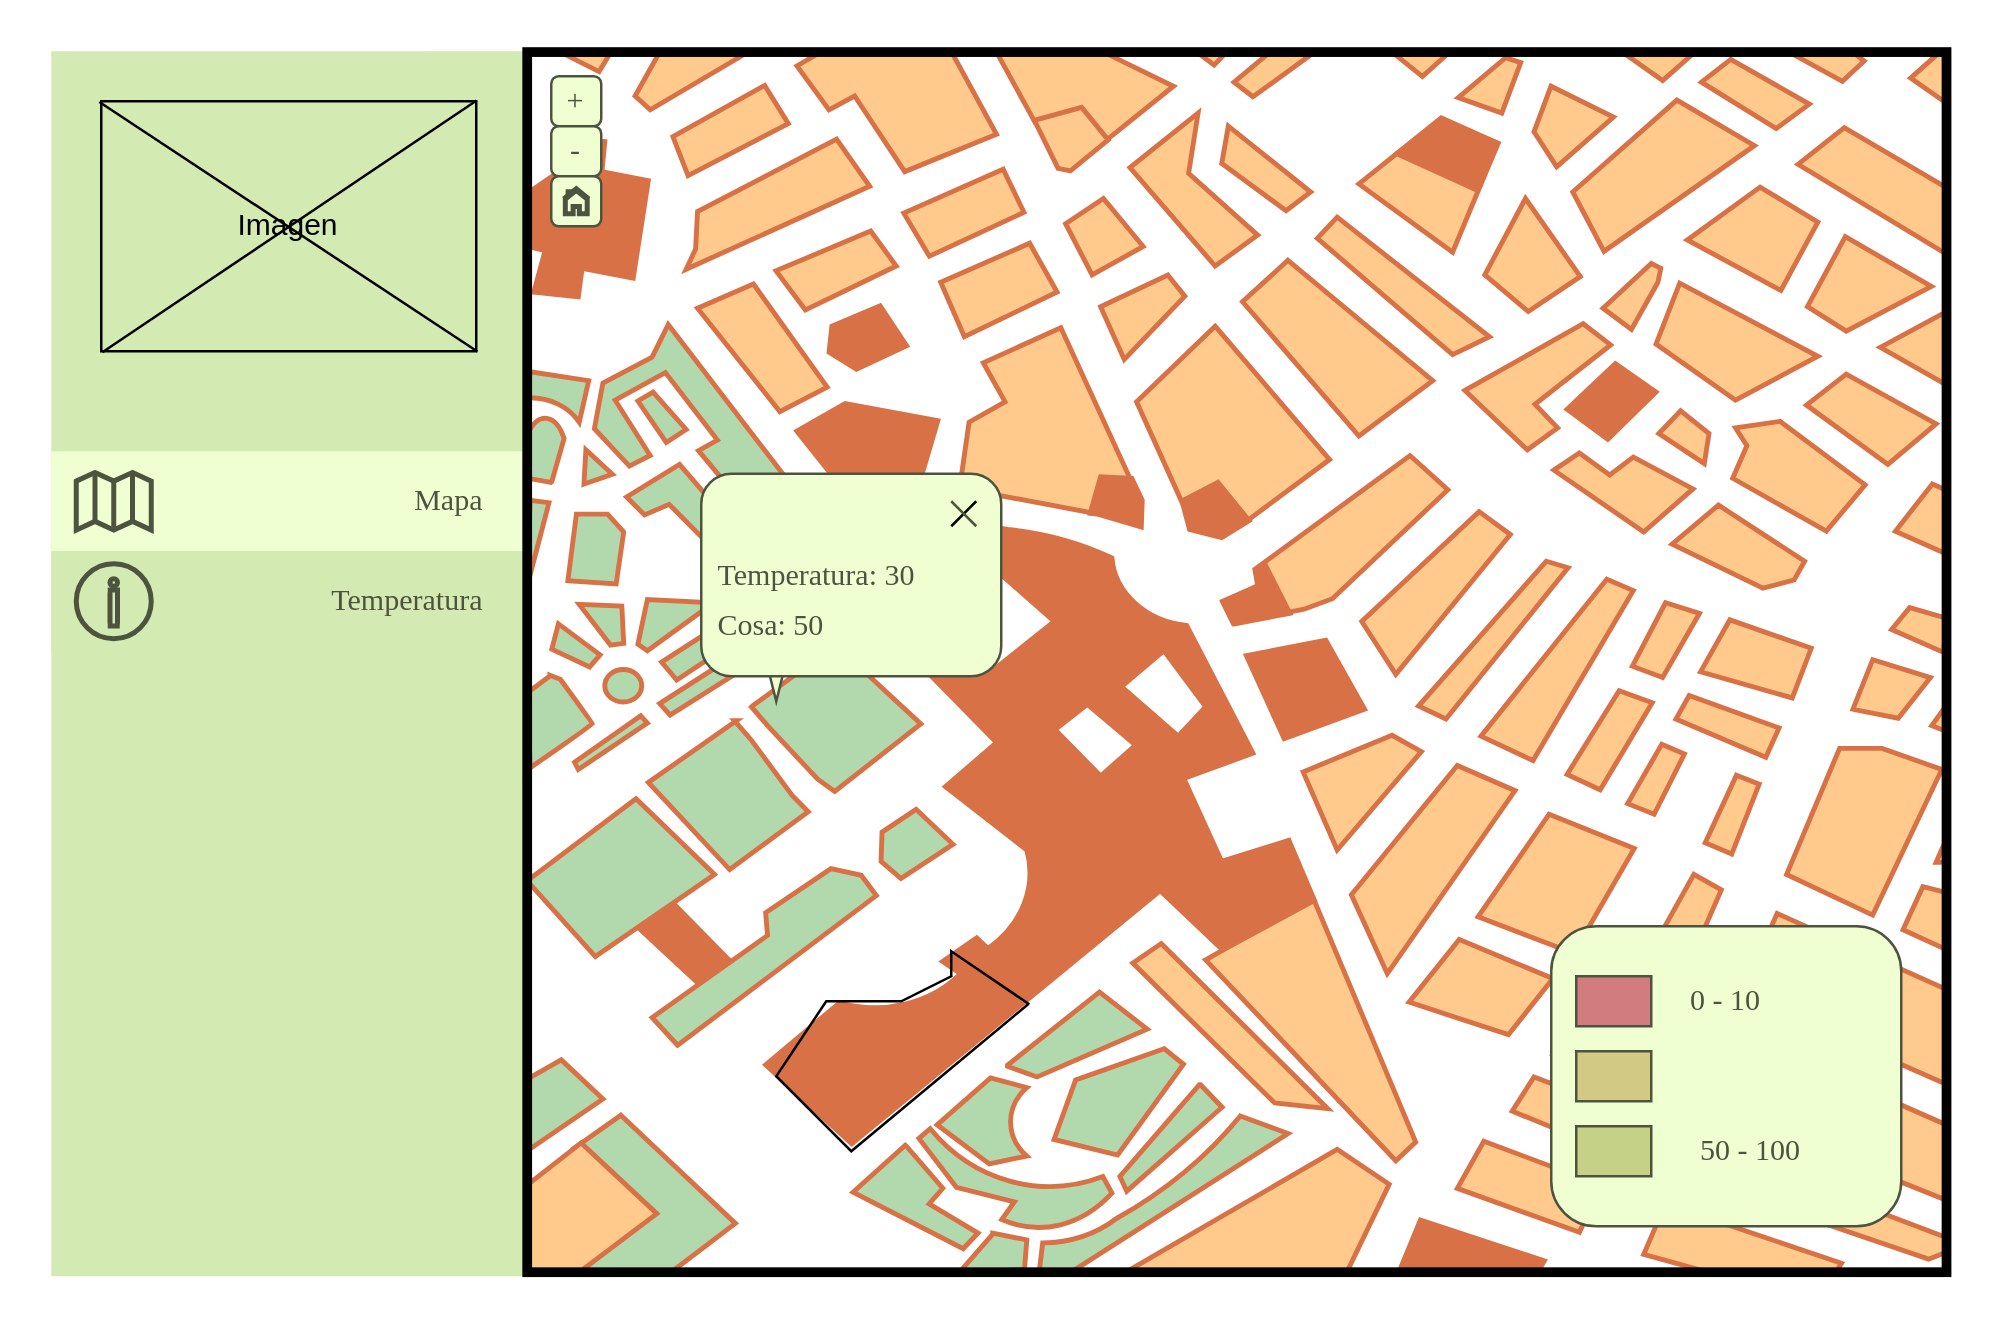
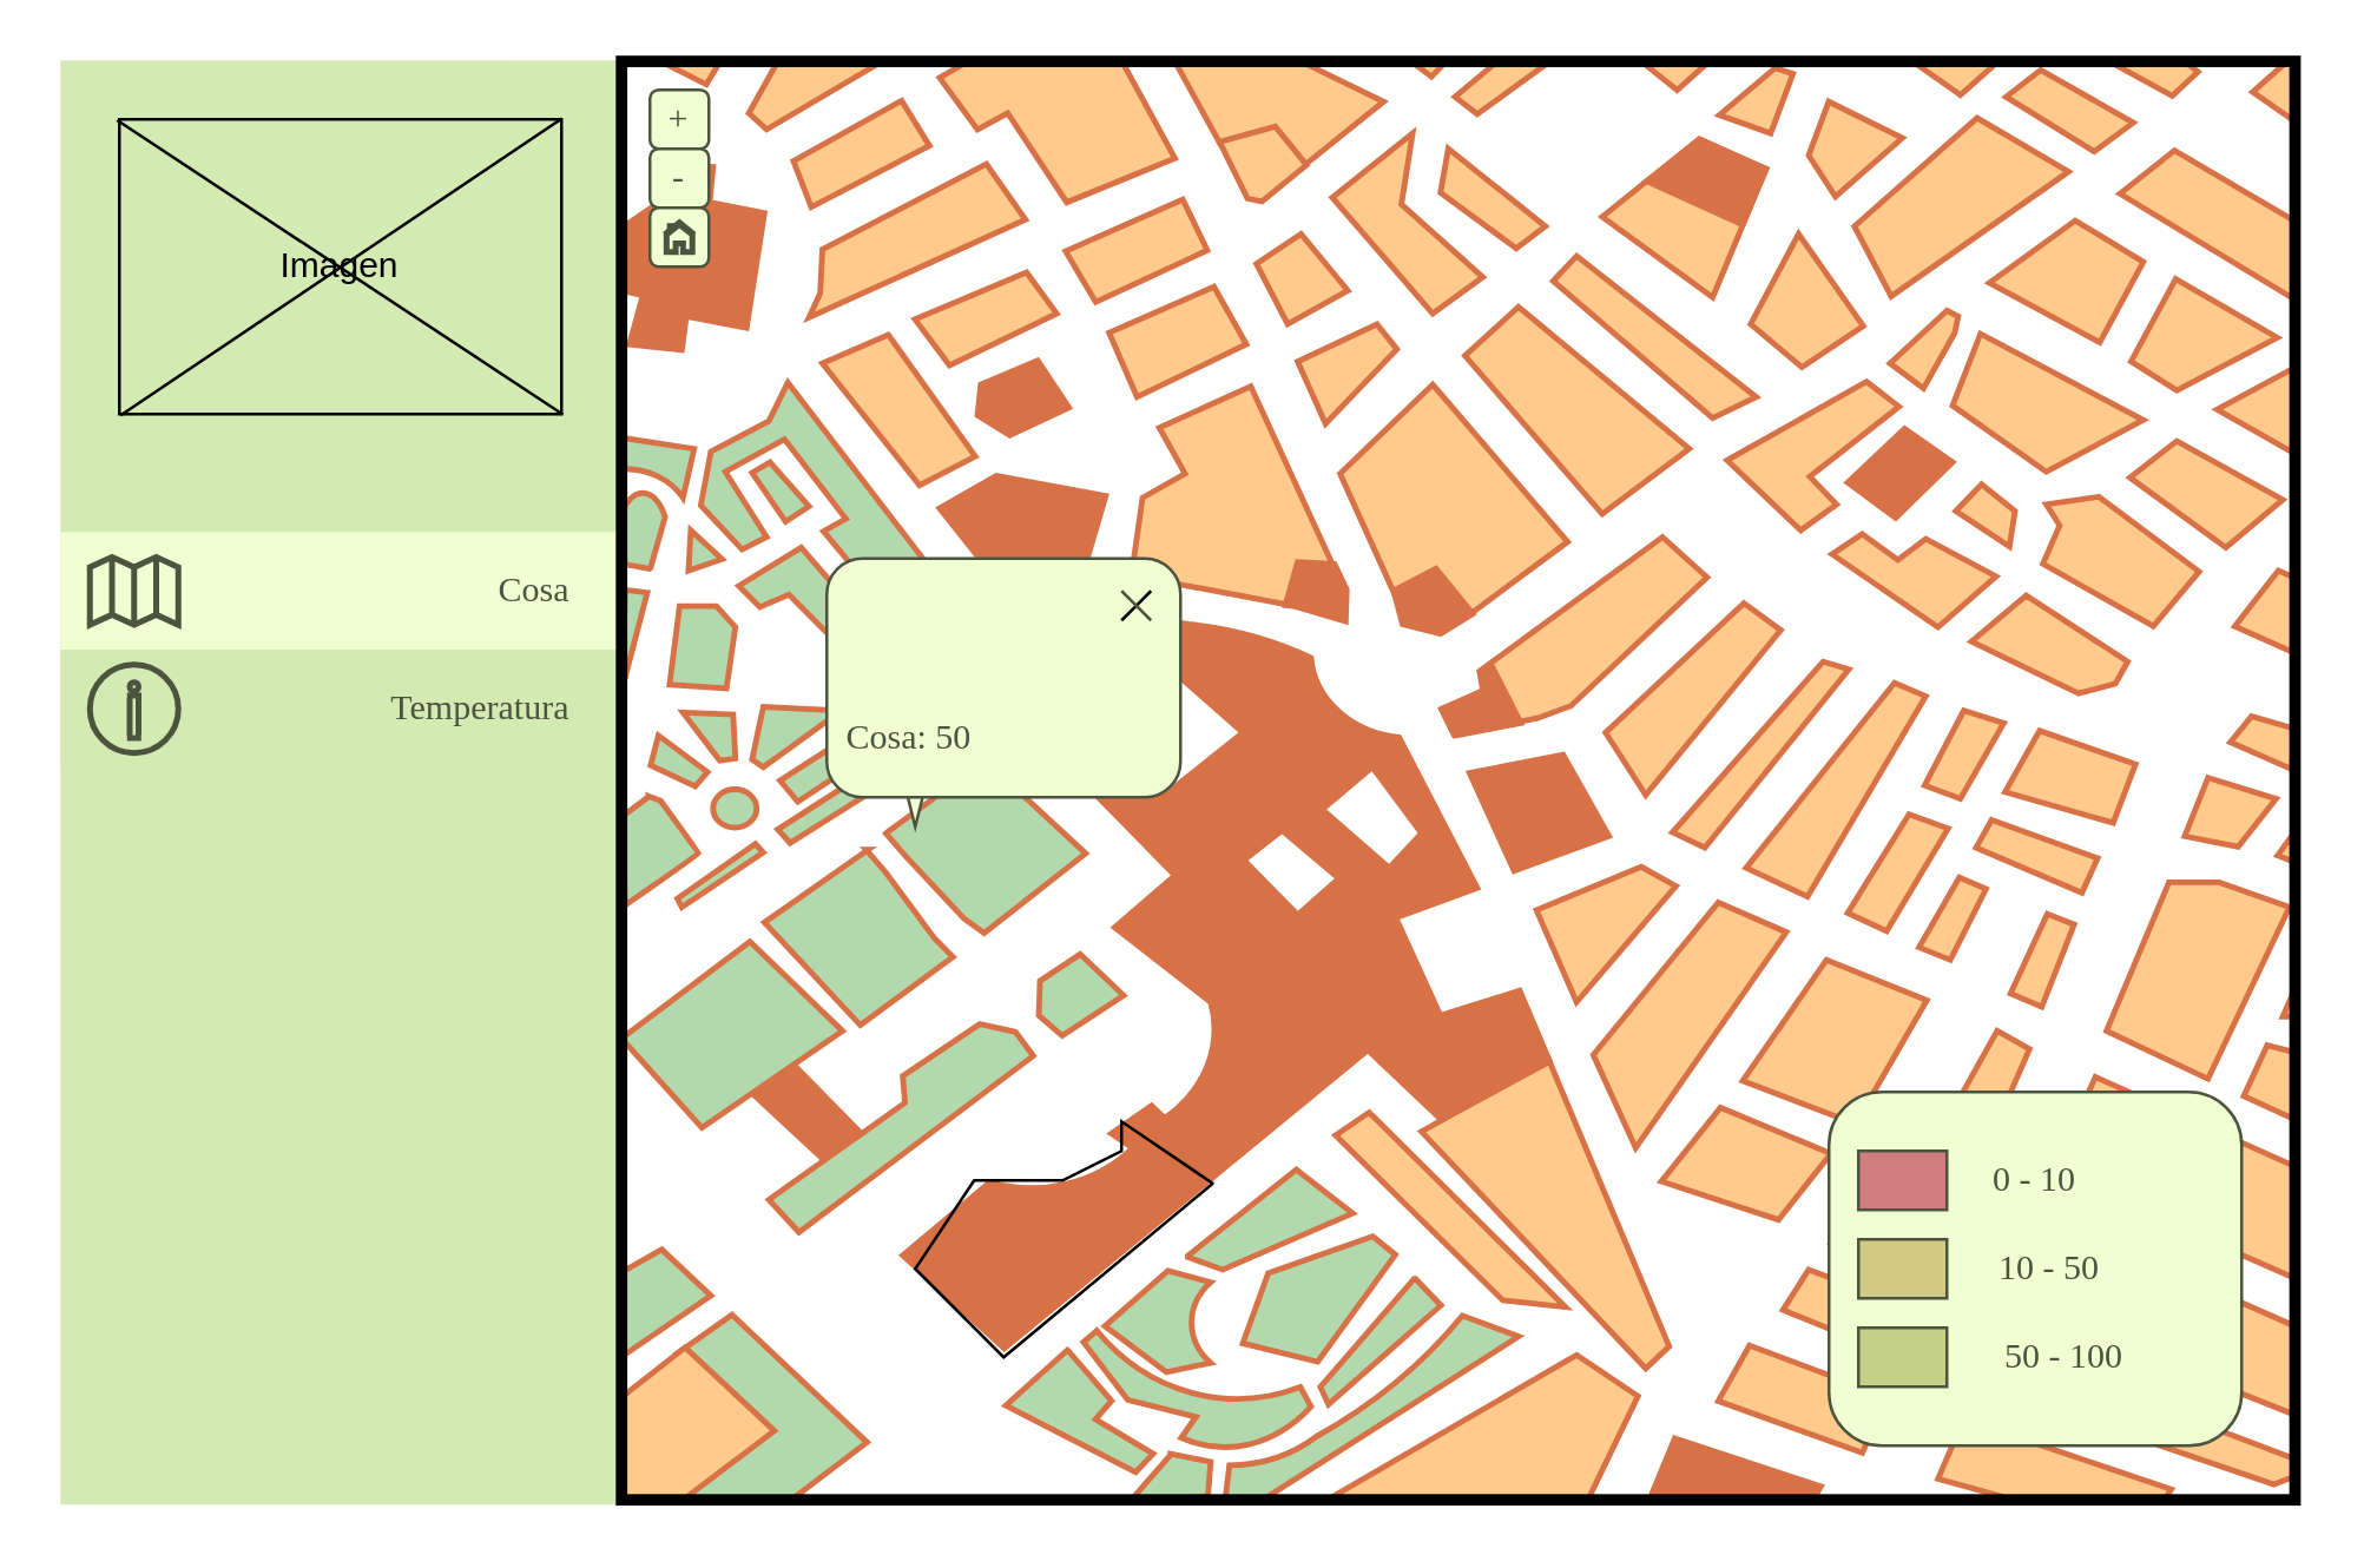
- <mxCell id="5" value="Mapa&amp;nbsp; &amp;nbsp; &amp;nbsp;" style="text;html=1;strokeColor=none;fillColor=#F0FFD1;align=right;verticalAlign=middle;whiteSpace=wrap;rounded=0;fontFamily=Verdana;fontSize=12;fontColor=#4C5440;fontStyle=0" vertex="1" parent="1"><mxGeometry x="20" y="180" width="190" height="40" as="geometry" /></mxCell>
+ <mxCell id="5" value="Cosa&amp;nbsp; &amp;nbsp; &amp;nbsp;" style="text;html=1;strokeColor=none;fillColor=#F0FFD1;align=right;verticalAlign=middle;whiteSpace=wrap;rounded=0;fontFamily=Verdana;fontSize=12;fontColor=#4C5440;fontStyle=0" vertex="1" parent="1"><mxGeometry x="20" y="180" width="190" height="40" as="geometry" /></mxCell>
- <mxCell id="26" value="Temperatura: 30" style="text;html=1;strokeColor=none;fillColor=none;align=left;verticalAlign=middle;whiteSpace=wrap;rounded=0;shadow=0;fontFamily=Verdana;fontSize=12;fontColor=#4C5440;" vertex="1" parent="1"><mxGeometry x="285" y="220" width="110" height="20" as="geometry" /></mxCell>
+ <mxCell id="17" value="10 - 50" style="text;html=1;strokeColor=none;fillColor=none;align=center;verticalAlign=middle;whiteSpace=wrap;rounded=0;shadow=0;fontFamily=Verdana;fontSize=12;fontColor=#4C5440;" vertex="1" parent="1"><mxGeometry x="670" y="420" width="50" height="20" as="geometry" /></mxCell>
